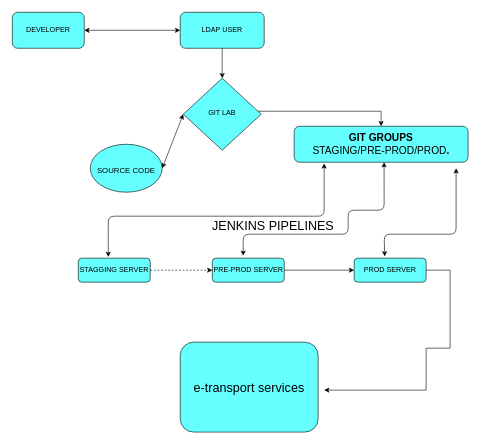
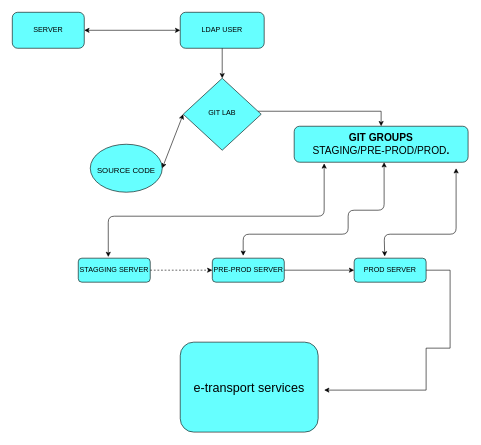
- <mxCell id="11" value="DEVELOPER" style="rounded=1;whiteSpace=wrap;html=1;fillColor=#66FFFF;" parent="1" vertex="1"><mxGeometry x="20" y="20" width="120" height="60" as="geometry" /></mxCell>
+ <mxCell id="11" value="SERVER" style="rounded=1;whiteSpace=wrap;html=1;fillColor=#66FFFF;" parent="1" vertex="1"><mxGeometry x="20" y="20" width="120" height="60" as="geometry" /></mxCell>
- <mxCell id="17" value="JENKINS PIPELINES" style="text;html=1;strokeColor=none;fillColor=none;align=center;verticalAlign=middle;whiteSpace=wrap;rounded=0;fontSize=21;" vertex="1" parent="1"><mxGeometry x="300" y="360" width="310" height="30" as="geometry" /></mxCell>
